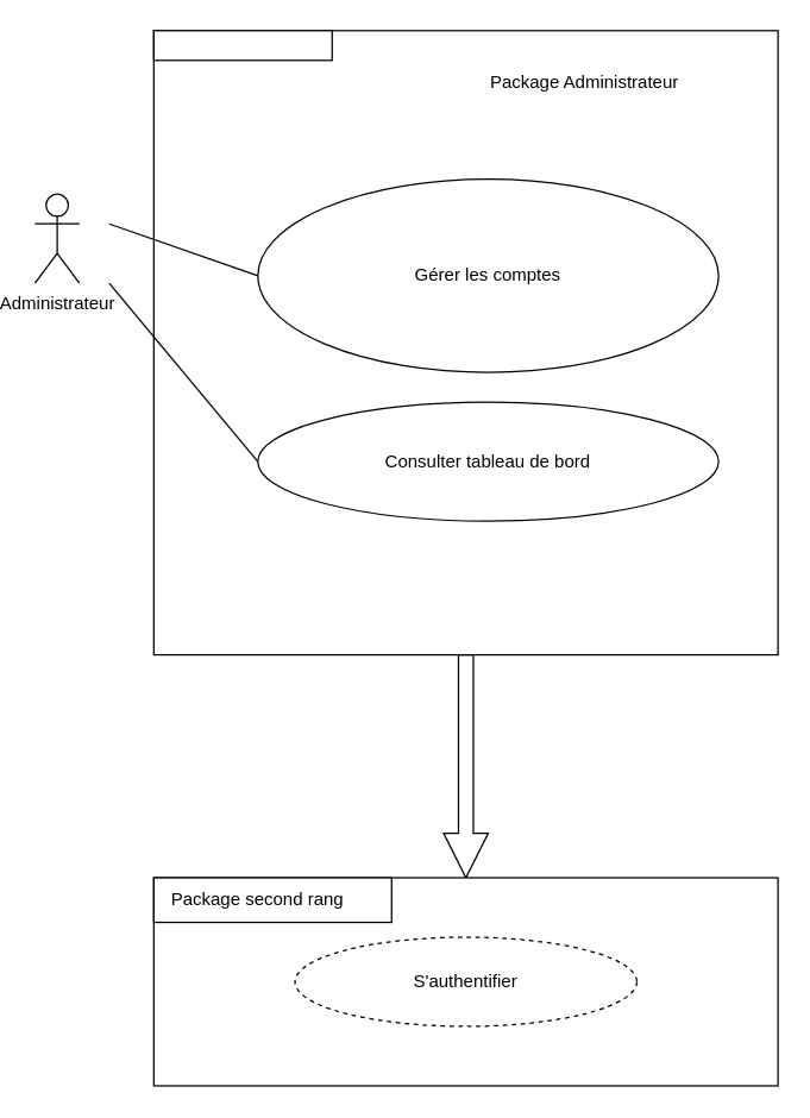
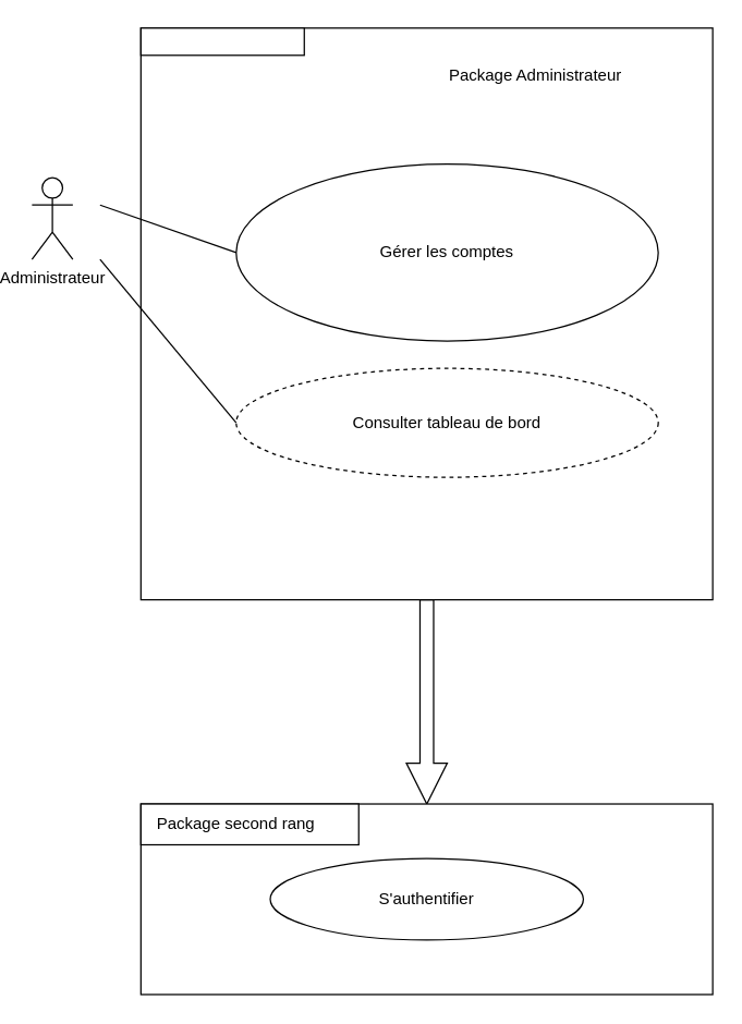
- <mxCell id="13" value="Consulter tableau de bord" style="ellipse;whiteSpace=wrap;html=1;" vertex="1" parent="1"><mxGeometry x="170" y="270" width="310" height="80" as="geometry" /></mxCell>
+ <mxCell id="13" value="Consulter tableau de bord" style="ellipse;whiteSpace=wrap;html=1;dashed=1;" vertex="1" parent="1"><mxGeometry x="170" y="270" width="310" height="80" as="geometry" /></mxCell>
- <mxCell id="11" value="S'authentifier" style="ellipse;whiteSpace=wrap;html=1;dashed=1;" vertex="1" parent="1"><mxGeometry x="195" y="630" width="230" height="60" as="geometry" /></mxCell>
+ <mxCell id="11" value="S'authentifier" style="ellipse;whiteSpace=wrap;html=1;" vertex="1" parent="1"><mxGeometry x="195" y="630" width="230" height="60" as="geometry" /></mxCell>
